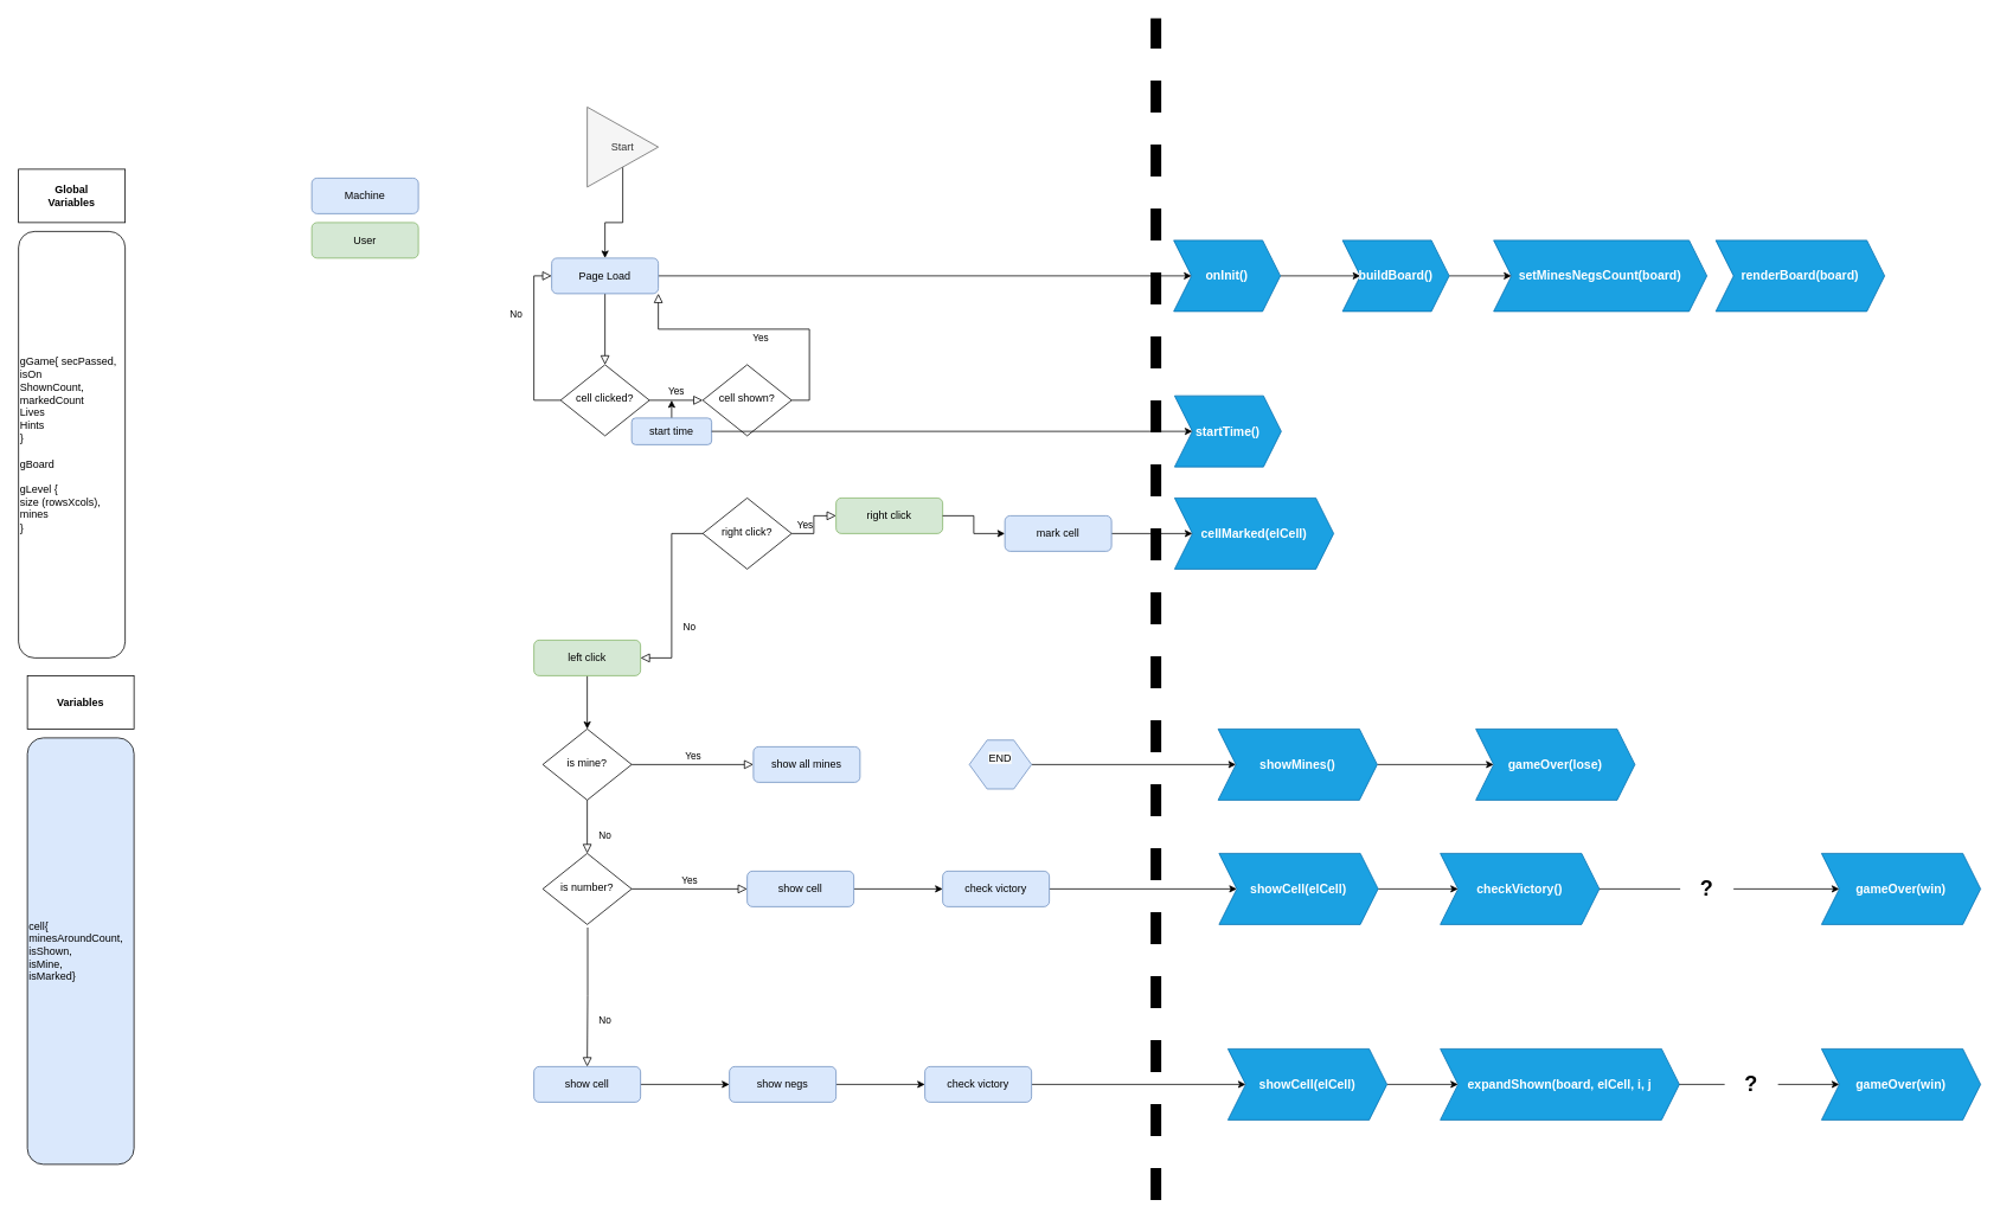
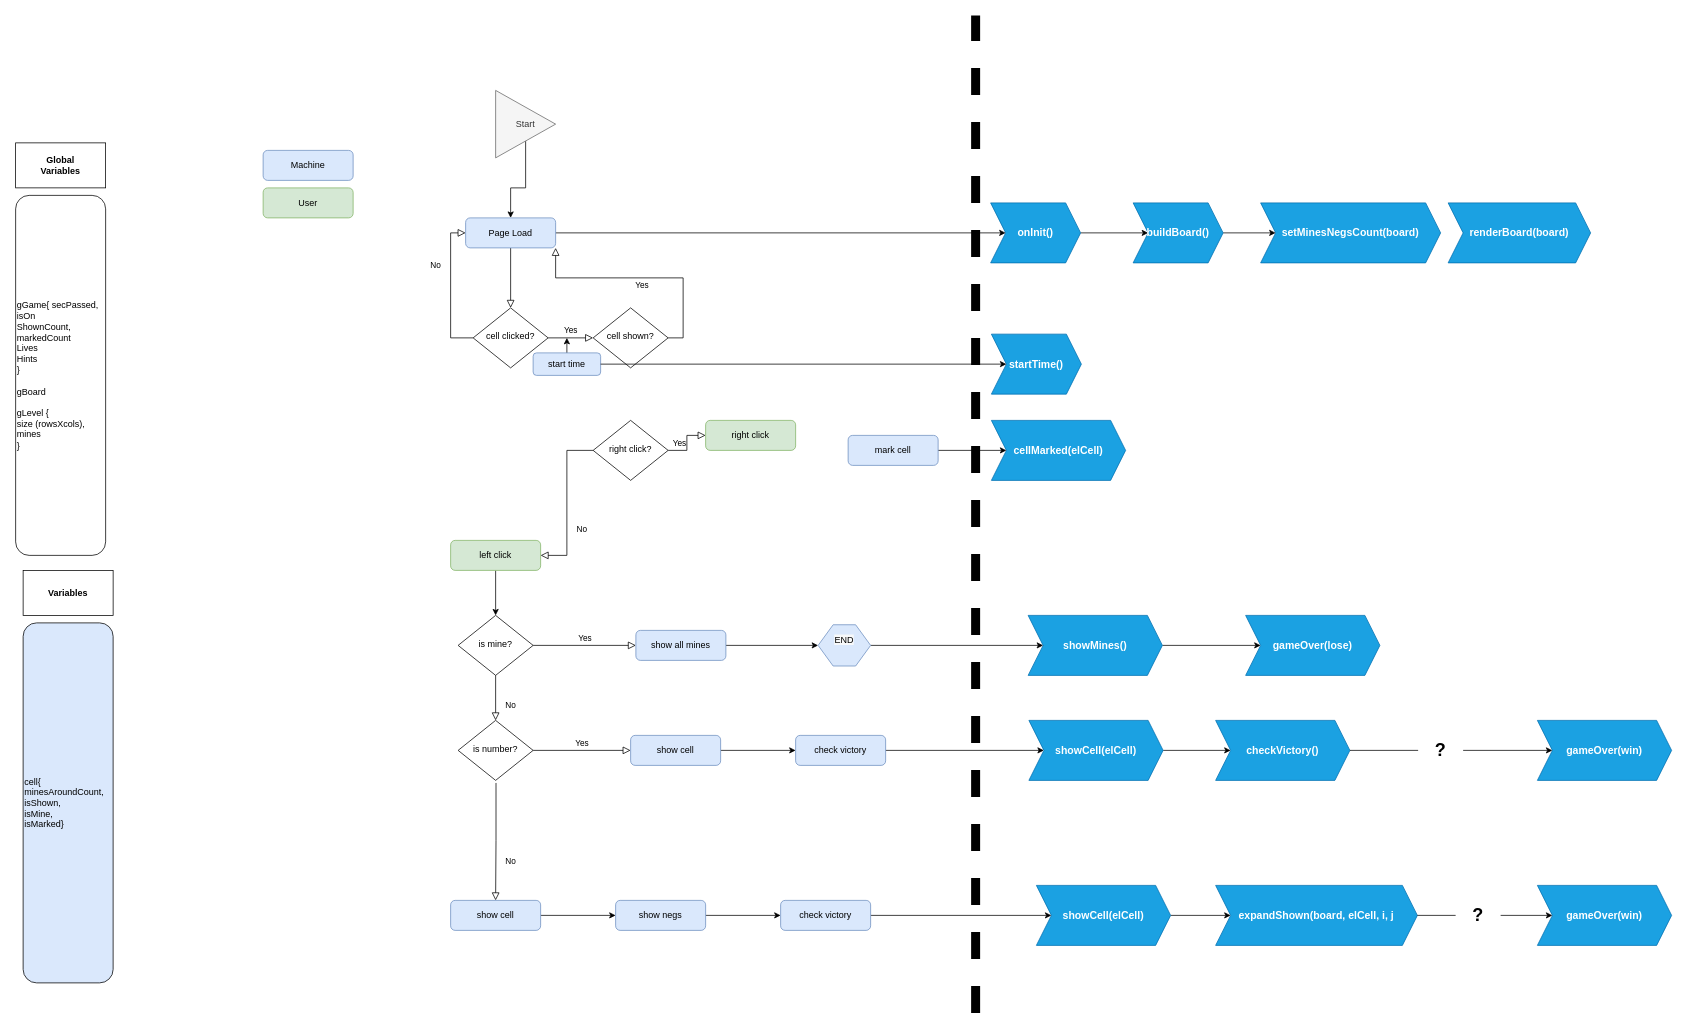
- <mxCell id="31" style="edgeStyle=orthogonalEdgeStyle;rounded=0;orthogonalLoop=1;jettySize=auto;html=1;fontSize=12;exitX=1;exitY=0.5;exitDx=0;exitDy=0;entryX=0;entryY=0.5;entryDx=0;entryDy=0;" parent="1" source="26" target="37" edge="1"><mxGeometry relative="1" as="geometry"><mxPoint x="1090" y="600" as="sourcePoint" /><mxPoint x="1240" y="600" as="targetPoint" /></mxGeometry></mxCell>
+ <mxCell id="40" style="edgeStyle=orthogonalEdgeStyle;rounded=0;orthogonalLoop=1;jettySize=auto;html=1;entryX=0;entryY=0.5;entryDx=0;entryDy=0;strokeWidth=1;fontSize=15;" parent="1" source="41" target="50" edge="1"><mxGeometry relative="1" as="geometry" /></mxCell>
